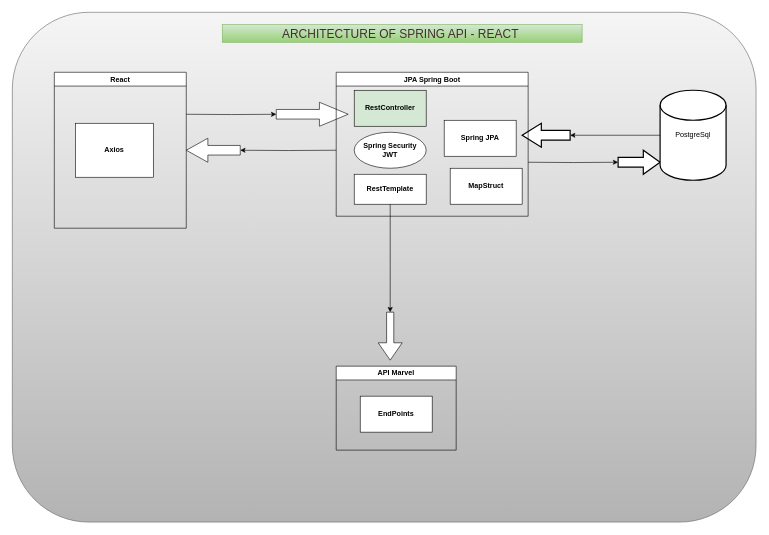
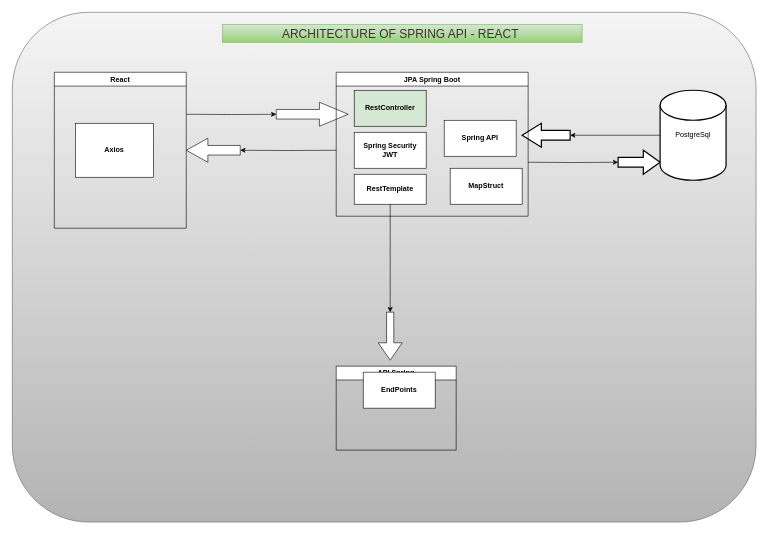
- <mxCell id="23" value="Spring JPA" style="whiteSpace=wrap;html=1;fontStyle=1;startSize=23;" vertex="1" parent="21"><mxGeometry x="180" y="80" width="120" height="60" as="geometry" /></mxCell>
+ <mxCell id="23" value="Spring API" style="whiteSpace=wrap;html=1;fontStyle=1;startSize=23;" vertex="1" parent="21"><mxGeometry x="180" y="80" width="120" height="60" as="geometry" /></mxCell>
- <mxCell id="18" value="Spring Security&lt;br&gt;JWT" style="ellipse;whiteSpace=wrap;html=1;fontStyle=1;startSize=23;" vertex="1" parent="3"><mxGeometry x="500" y="180" width="120" height="60" as="geometry" /></mxCell>
+ <mxCell id="18" value="Spring Security&lt;br&gt;JWT" style="whiteSpace=wrap;html=1;fontStyle=1;startSize=23;" vertex="1" parent="3"><mxGeometry x="500" y="180" width="120" height="60" as="geometry" /></mxCell>
- <mxCell id="8" value="API Marvel" style="swimlane;whiteSpace=wrap;html=1;" vertex="1" parent="3"><mxGeometry x="470" y="570" width="200" height="140" as="geometry" /></mxCell>
+ <mxCell id="8" value="API Spring" style="swimlane;whiteSpace=wrap;html=1;" vertex="1" parent="3"><mxGeometry x="470" y="570" width="200" height="140" as="geometry" /></mxCell>
- <mxCell id="9" value="EndPoints" style="whiteSpace=wrap;html=1;fontStyle=1;startSize=23;" vertex="1" parent="8"><mxGeometry x="40" y="50" width="120" height="60" as="geometry" /></mxCell>
+ <mxCell id="9" value="EndPoints" style="whiteSpace=wrap;html=1;fontStyle=1;startSize=23;" vertex="1" parent="8"><mxGeometry x="45" y="10" width="120" height="60" as="geometry" /></mxCell>
